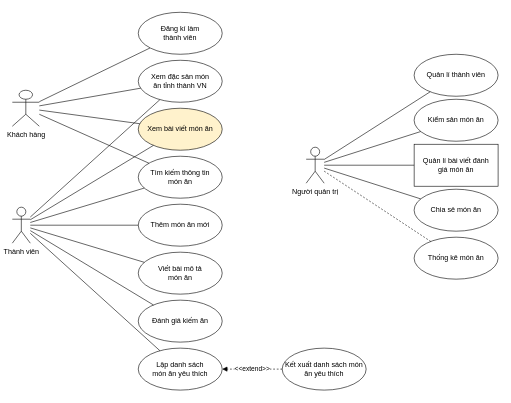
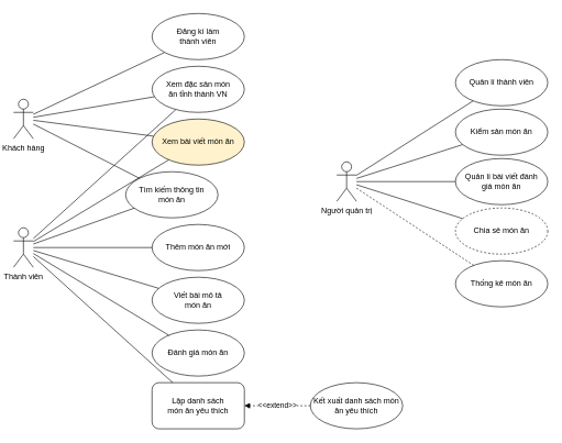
- <mxCell id="5" value="Khách hàng" style="shape=umlActor;verticalLabelPosition=bottom;verticalAlign=top;html=1;" vertex="1" parent="1"><mxGeometry x="20" y="150" width="45" height="60" as="geometry" /></mxCell>
+ <mxCell id="5" value="Khách hàng" style="shape=umlActor;verticalLabelPosition=bottom;verticalAlign=top;html=1;" vertex="1" parent="1"><mxGeometry x="20" y="150" width="30" height="60" as="geometry" /></mxCell>
- <mxCell id="28" value="Quản lí bài viết đánh &lt;br&gt;giá món ăn" style="whiteSpace=wrap;html=1;rounded=0;" vertex="1" parent="1"><mxGeometry x="690" y="240" width="140" height="70" as="geometry" /></mxCell>
+ <mxCell id="28" value="Quản lí bài viết đánh &lt;br&gt;giá món ăn" style="ellipse;whiteSpace=wrap;html=1;" vertex="1" parent="1"><mxGeometry x="690" y="240" width="140" height="70" as="geometry" /></mxCell>
- <mxCell id="10" value="Tìm kiếm thông tin&lt;br&gt;món ăn" style="ellipse;whiteSpace=wrap;html=1;" vertex="1" parent="1"><mxGeometry x="230" y="260" width="140" height="70" as="geometry" /></mxCell>
+ <mxCell id="10" value="Tìm kiếm thông tin&lt;br&gt;món ăn" style="ellipse;whiteSpace=wrap;html=1;" vertex="1" parent="1"><mxGeometry x="190" y="260" width="140" height="70" as="geometry" /></mxCell>
- <mxCell id="29" value="Chia sẻ món ăn" style="ellipse;whiteSpace=wrap;html=1;" vertex="1" parent="1"><mxGeometry x="690" y="315" width="140" height="70" as="geometry" /></mxCell>
+ <mxCell id="29" value="Chia sẻ món ăn" style="ellipse;whiteSpace=wrap;html=1;dashed=1;" vertex="1" parent="1"><mxGeometry x="690" y="315" width="140" height="70" as="geometry" /></mxCell>
- <mxCell id="18" value="Đánh giá kiếm ăn" style="ellipse;whiteSpace=wrap;html=1;" vertex="1" parent="1"><mxGeometry x="230" y="500" width="140" height="70" as="geometry" /></mxCell>
+ <mxCell id="18" value="Đánh giá món ăn" style="ellipse;whiteSpace=wrap;html=1;" vertex="1" parent="1"><mxGeometry x="230" y="500" width="140" height="70" as="geometry" /></mxCell>
- <mxCell id="19" value="Lập danh sách&lt;br&gt;món ăn yêu thích" style="ellipse;whiteSpace=wrap;html=1;" vertex="1" parent="1"><mxGeometry x="230" y="580" width="140" height="70" as="geometry" /></mxCell>
+ <mxCell id="19" value="Lập danh sách&lt;br&gt;món ăn yêu thích" style="whiteSpace=wrap;html=1;rounded=1;" vertex="1" parent="1"><mxGeometry x="230" y="580" width="140" height="70" as="geometry" /></mxCell>
